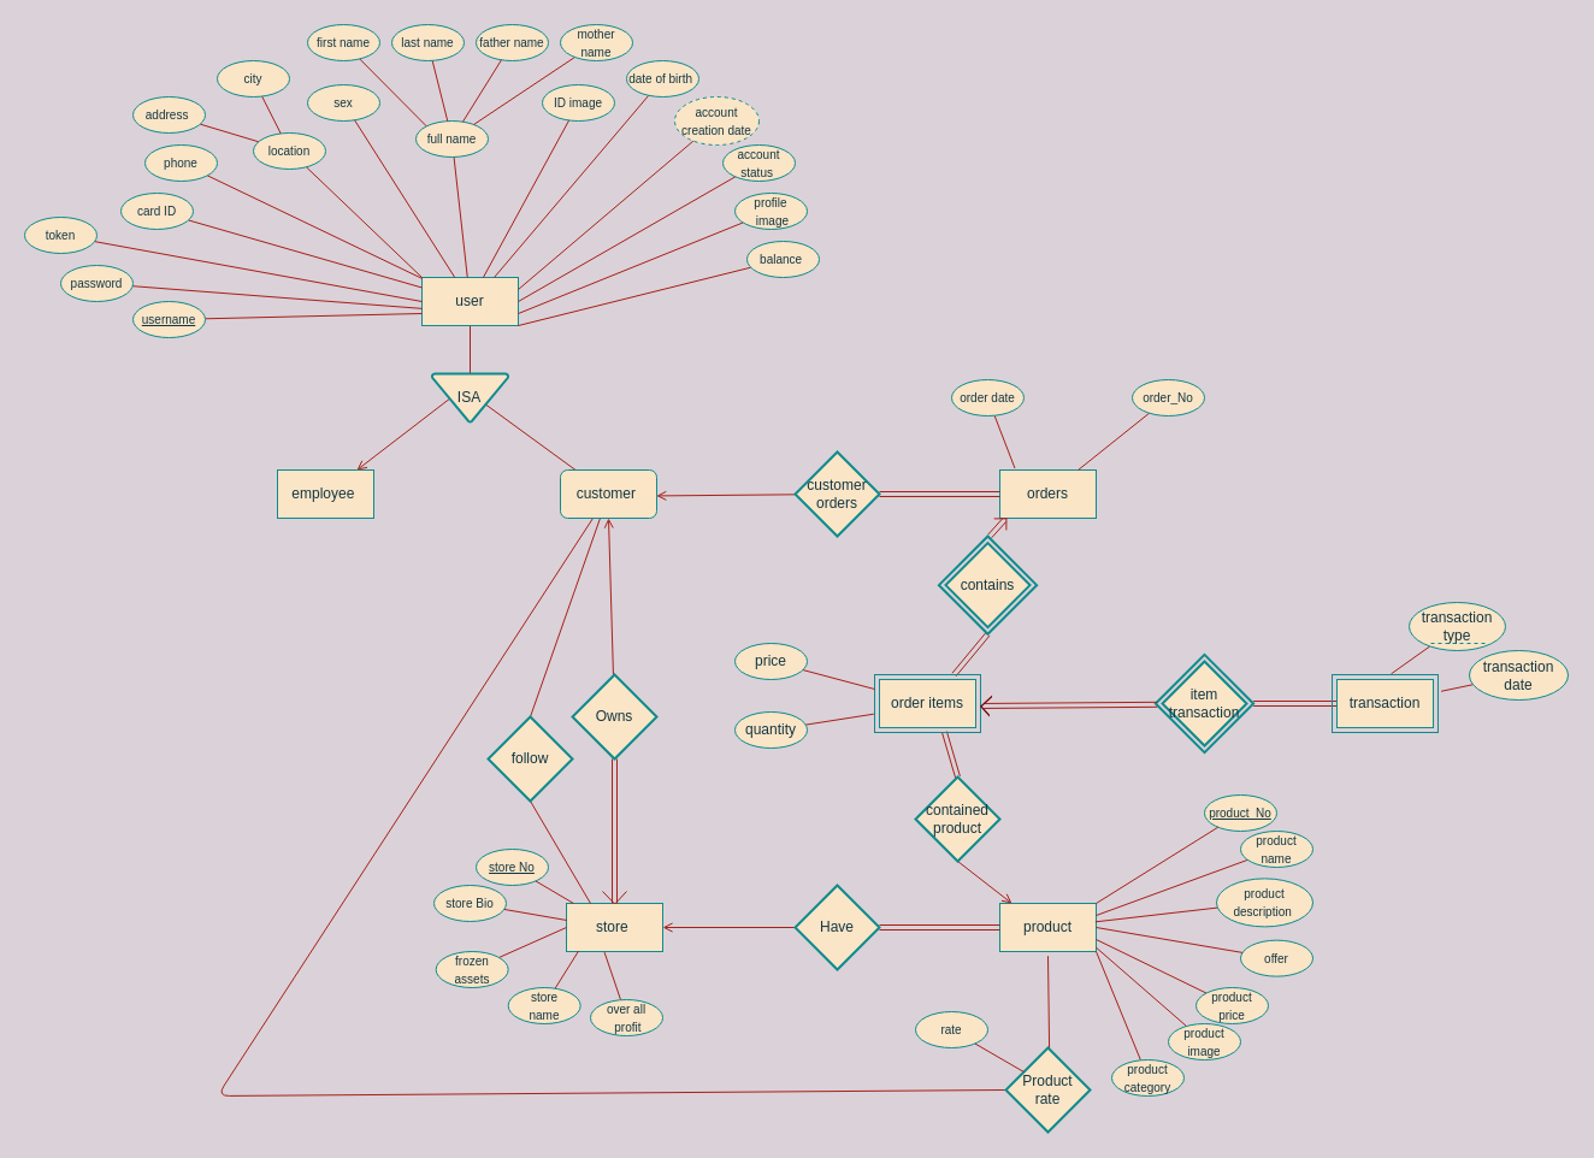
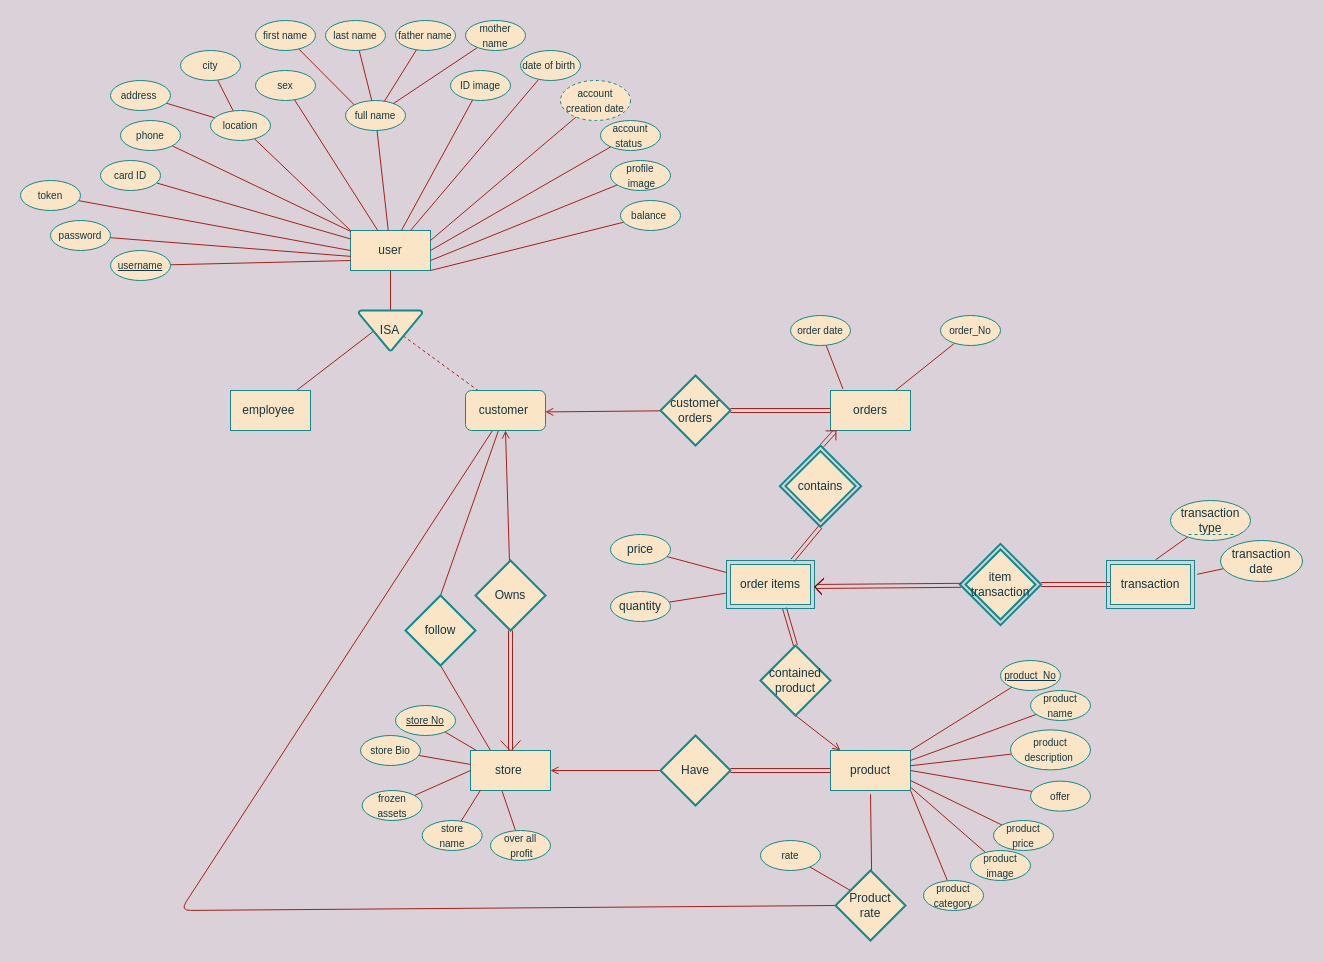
- <mxCell id="44" style="edgeStyle=none;rounded=1;sketch=0;orthogonalLoop=1;jettySize=auto;html=1;endArrow=none;endFill=0;strokeColor=#A8201A;fillColor=#FAE5C7;fontColor=#143642;exitX=0.702;exitY=0.636;exitDx=0;exitDy=0;exitPerimeter=0;labelBackgroundColor=#DAD2D8;" parent="1" source="45" target="49" edge="1"><mxGeometry relative="1" as="geometry" /></mxCell>
+ <mxCell id="44" style="edgeStyle=none;rounded=1;sketch=0;orthogonalLoop=1;jettySize=auto;html=1;endArrow=none;endFill=0;strokeColor=#A8201A;fillColor=#FAE5C7;fontColor=#143642;exitX=0.702;exitY=0.636;exitDx=0;exitDy=0;exitPerimeter=0;labelBackgroundColor=#DAD2D8;dashed=1;" parent="1" source="45" target="49" edge="1"><mxGeometry relative="1" as="geometry" /></mxCell>
- <mxCell id="43" style="edgeStyle=none;rounded=1;sketch=0;orthogonalLoop=1;jettySize=auto;html=1;endArrow=open;endFill=0;strokeColor=#A8201A;fillColor=#FAE5C7;fontColor=#143642;exitX=0.225;exitY=0.527;exitDx=0;exitDy=0;exitPerimeter=0;labelBackgroundColor=#DAD2D8;" parent="1" source="45" target="46" edge="1"><mxGeometry relative="1" as="geometry" /></mxCell>
+ <mxCell id="43" style="edgeStyle=none;rounded=1;sketch=0;orthogonalLoop=1;jettySize=auto;html=1;endArrow=none;endFill=0;strokeColor=#A8201A;fillColor=#FAE5C7;fontColor=#143642;exitX=0.225;exitY=0.527;exitDx=0;exitDy=0;exitPerimeter=0;labelBackgroundColor=#DAD2D8;" parent="1" source="45" target="46" edge="1"><mxGeometry relative="1" as="geometry" /></mxCell>
